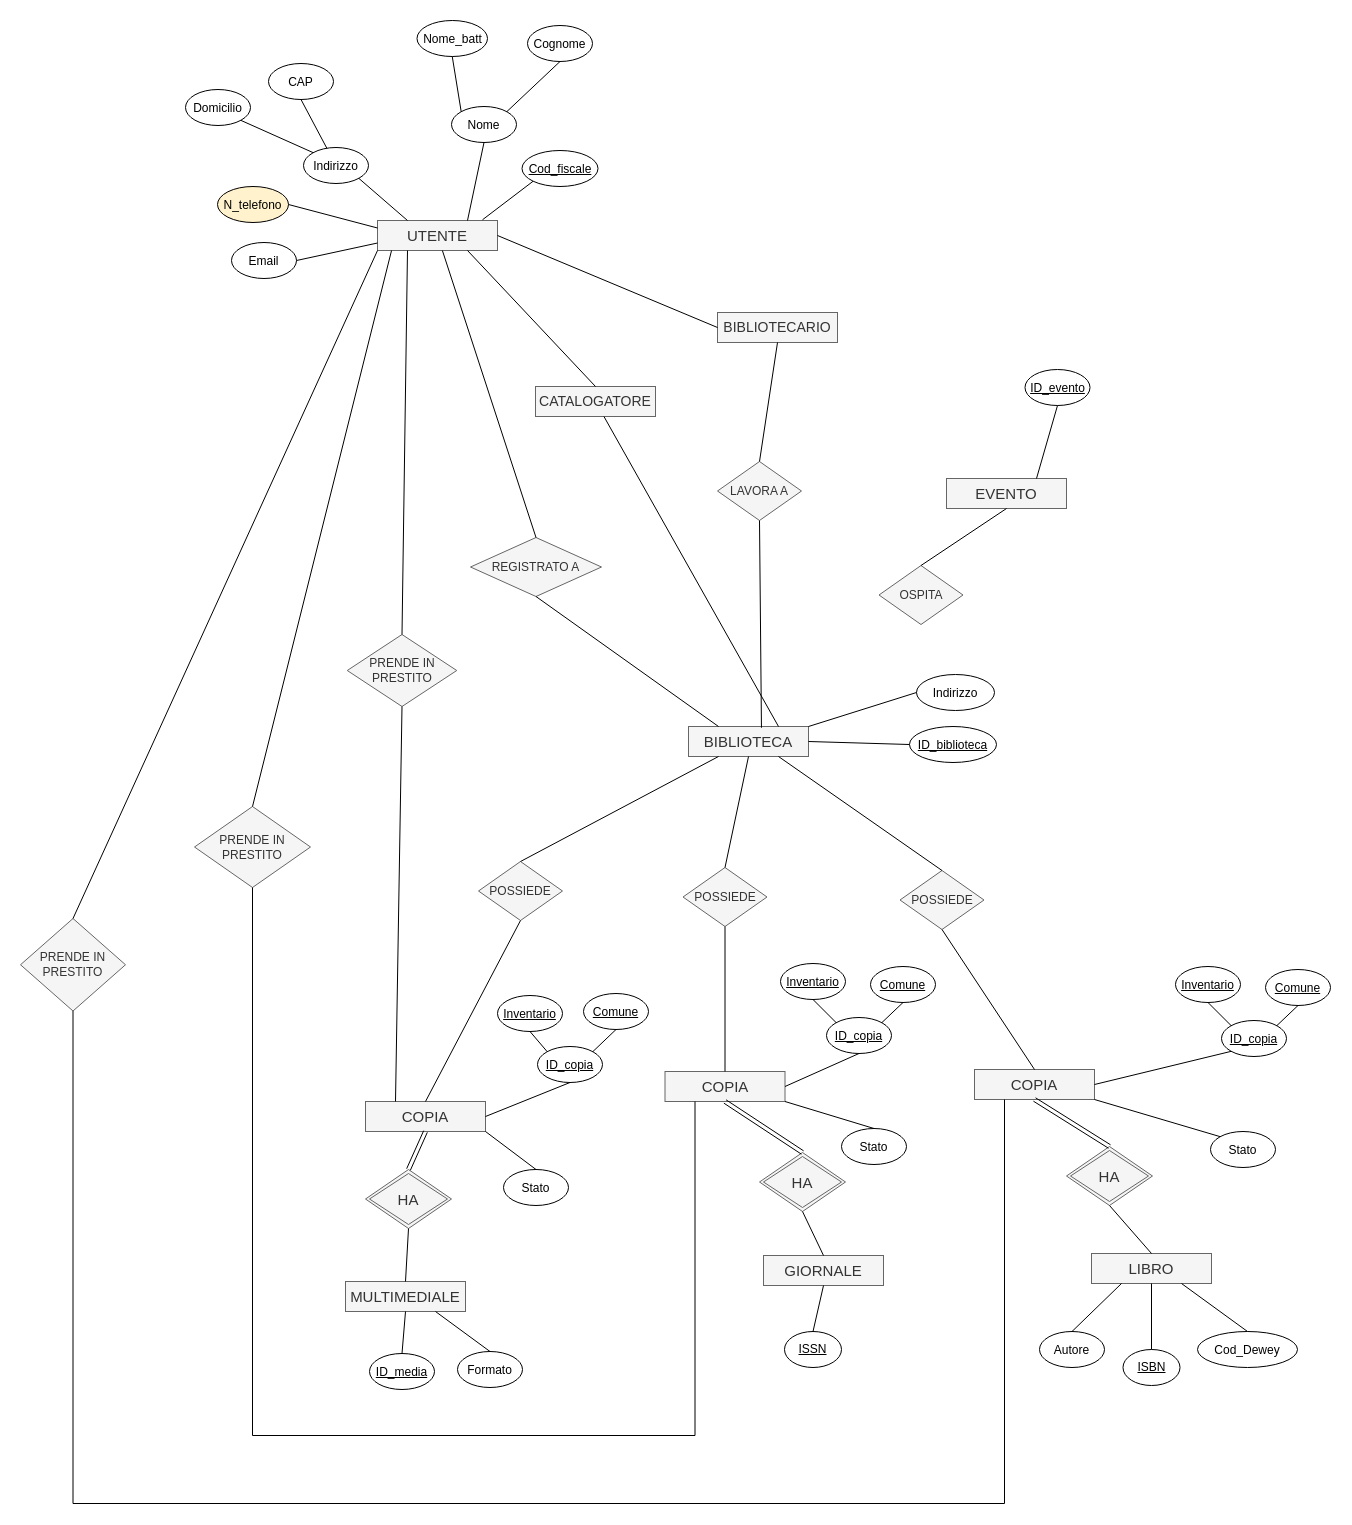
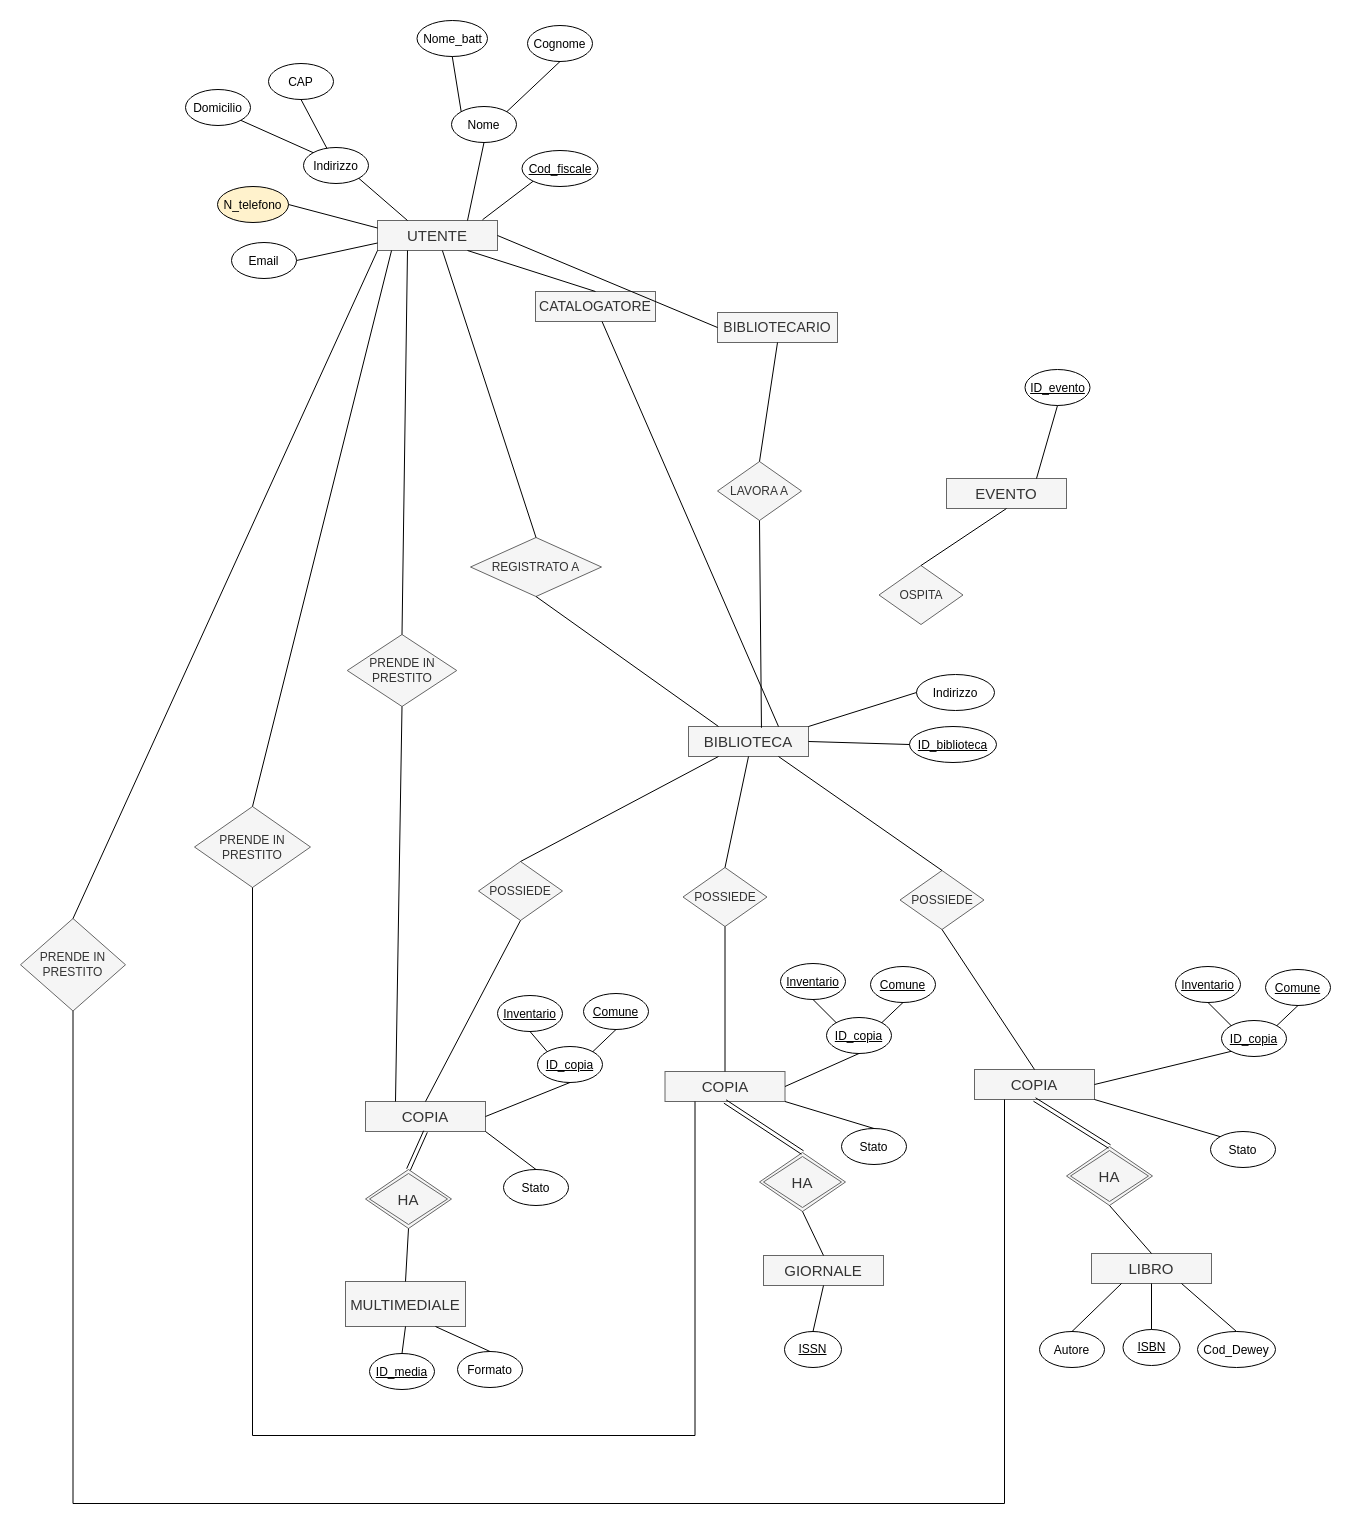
- <mxCell id="8" value="&lt;font style=&quot;font-size: 14px;&quot;&gt;CATALOGATORE&lt;/font&gt;" style="rounded=0;whiteSpace=wrap;html=1;fillColor=#f5f5f5;fontColor=#333333;strokeColor=#666666;" parent="1" vertex="1"><mxGeometry x="535" y="386" width="120" height="30" as="geometry" /></mxCell>
+ <mxCell id="8" value="&lt;font style=&quot;font-size: 14px;&quot;&gt;CATALOGATORE&lt;/font&gt;" style="rounded=0;whiteSpace=wrap;html=1;fillColor=#f5f5f5;fontColor=#333333;strokeColor=#666666;" parent="1" vertex="1"><mxGeometry x="535" y="291" width="120" height="30" as="geometry" /></mxCell>
- <mxCell id="7" value="&lt;font style=&quot;font-size: 15px;&quot;&gt;MULTIMEDIALE&lt;/font&gt;" style="rounded=0;whiteSpace=wrap;html=1;fillColor=#f5f5f5;fontColor=#333333;strokeColor=#666666;" parent="1" vertex="1"><mxGeometry x="345" y="1281" width="120" height="30" as="geometry" /></mxCell>
+ <mxCell id="7" value="&lt;font style=&quot;font-size: 15px;&quot;&gt;MULTIMEDIALE&lt;/font&gt;" style="rounded=0;whiteSpace=wrap;html=1;fillColor=#f5f5f5;fontColor=#333333;strokeColor=#666666;" parent="1" vertex="1"><mxGeometry x="345" y="1281" width="120" height="45" as="geometry" /></mxCell>
- <mxCell id="76" value="&lt;p style=&quot;line-height: 100%;&quot;&gt;&lt;font style=&quot;font-size: 12px;&quot;&gt;Cod_Dewey&lt;/font&gt;&lt;/p&gt;" style="ellipse;whiteSpace=wrap;html=1;" parent="1" vertex="1"><mxGeometry x="1197" y="1331" width="100" height="36" as="geometry" /></mxCell>
+ <mxCell id="76" value="&lt;p style=&quot;line-height: 100%;&quot;&gt;&lt;font style=&quot;font-size: 12px;&quot;&gt;Cod_Dewey&lt;/font&gt;&lt;/p&gt;" style="ellipse;whiteSpace=wrap;html=1;" parent="1" vertex="1"><mxGeometry x="1197" y="1331" width="78" height="36" as="geometry" /></mxCell>
- <mxCell id="10" value="&lt;u&gt;ISBN&lt;/u&gt;" style="ellipse;whiteSpace=wrap;html=1;" parent="1" vertex="1"><mxGeometry x="1122.5" y="1349" width="57" height="36" as="geometry" /></mxCell>
+ <mxCell id="10" value="&lt;u&gt;ISBN&lt;/u&gt;" style="ellipse;whiteSpace=wrap;html=1;" parent="1" vertex="1"><mxGeometry x="1122.5" y="1329" width="57" height="36" as="geometry" /></mxCell>
